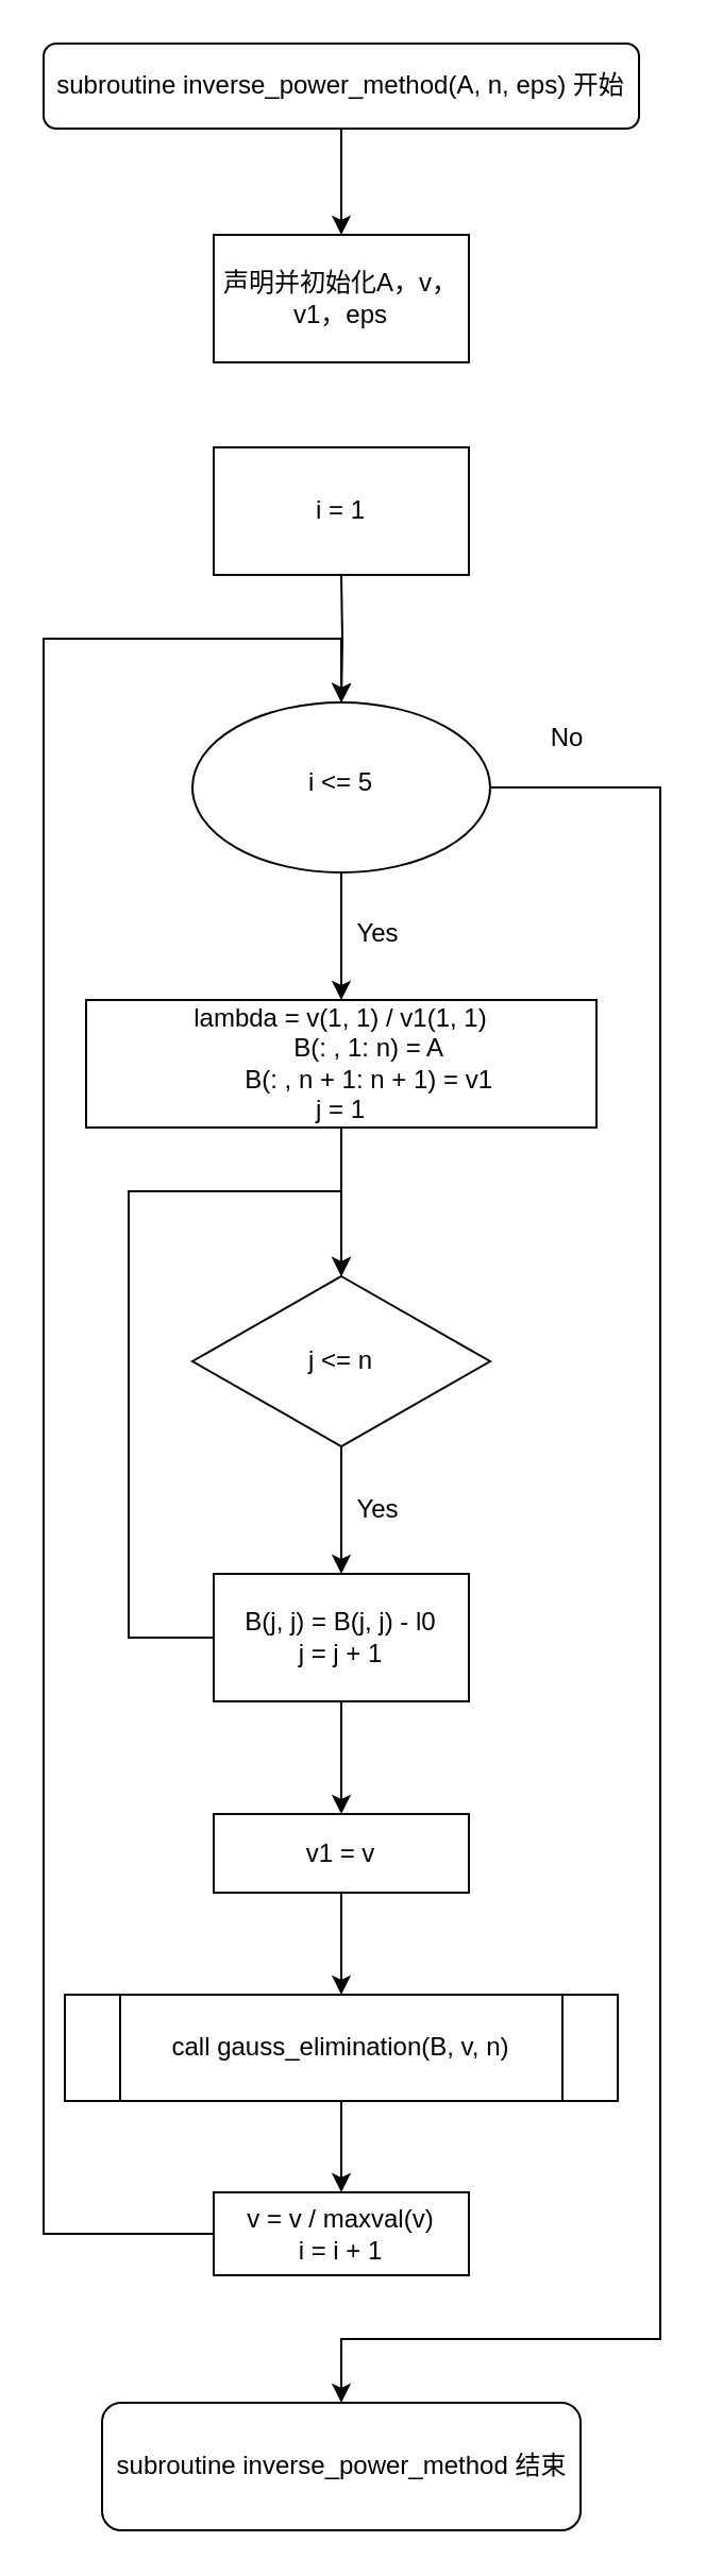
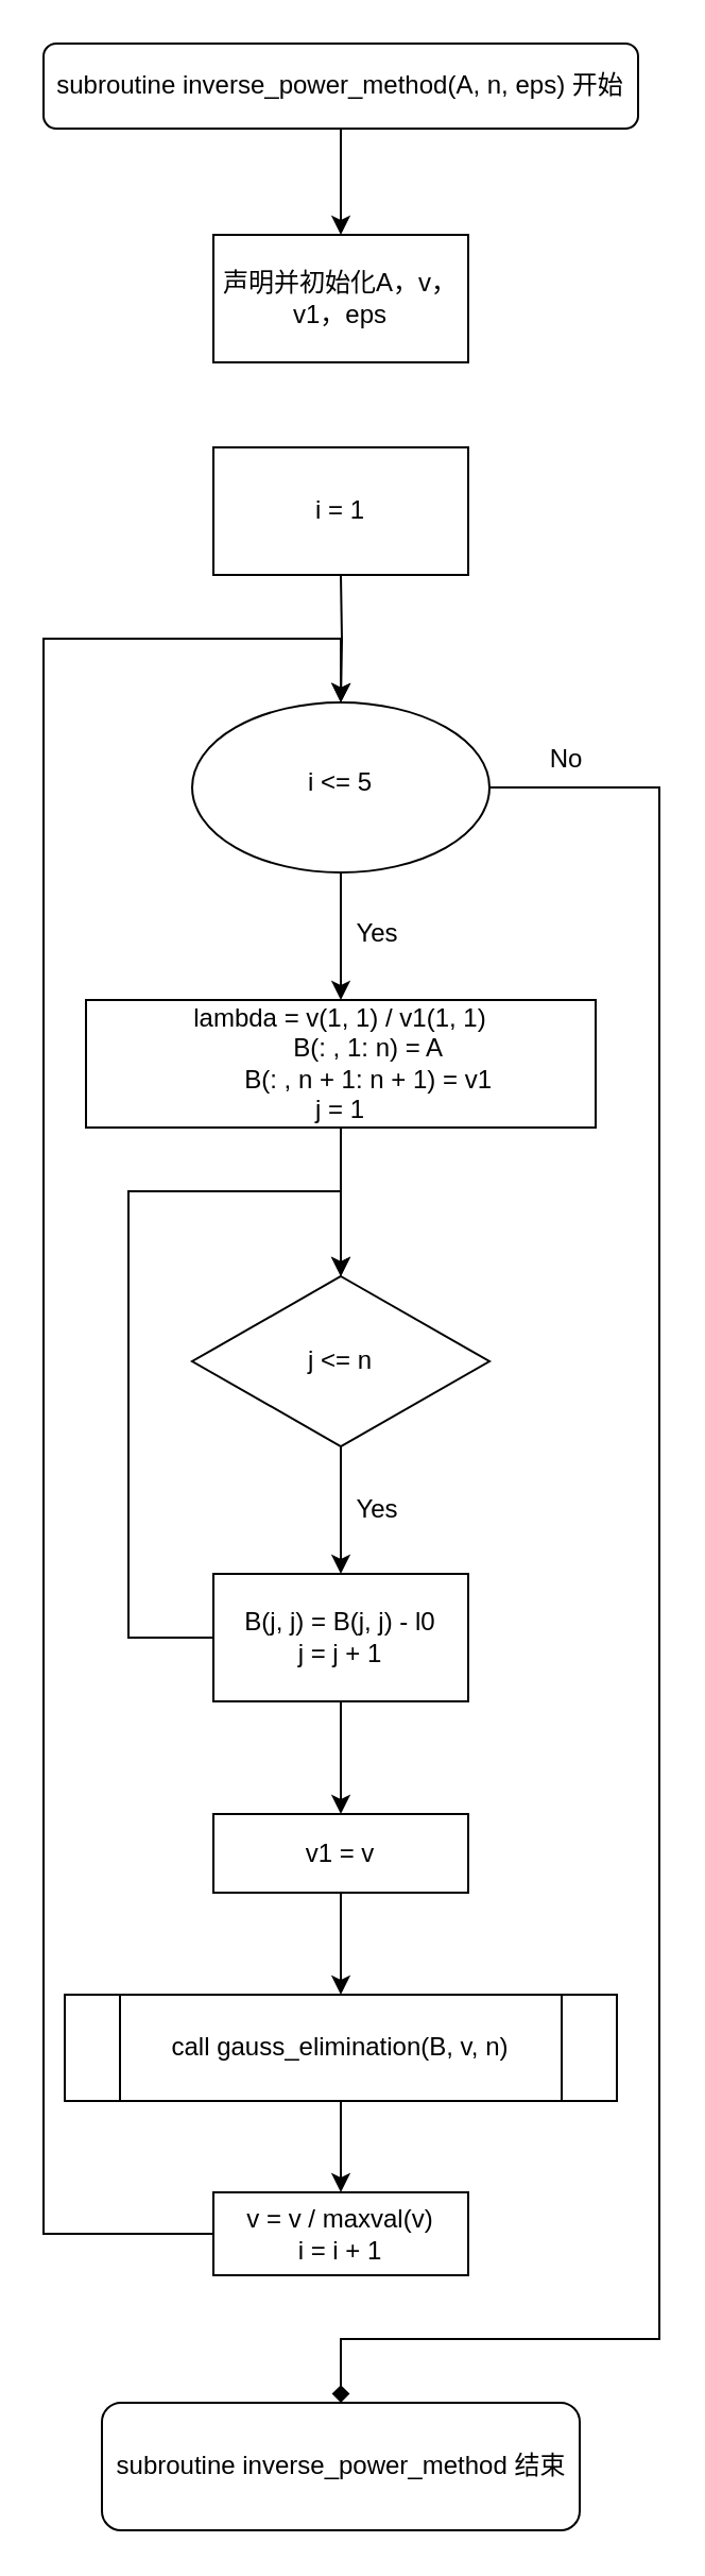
- <mxCell id="9" value="No" style="text;html=1;resizable=0;autosize=1;align=center;verticalAlign=middle;points=[];fillColor=none;strokeColor=none;rounded=0;" parent="1" vertex="1"><mxGeometry x="251" y="337" width="30" height="20" as="geometry" /></mxCell>
+ <mxCell id="9" value="No" style="text;html=1;resizable=0;autosize=1;align=center;verticalAlign=middle;points=[];fillColor=none;strokeColor=none;rounded=0;" parent="1" vertex="1"><mxGeometry x="251" y="347" width="30" height="20" as="geometry" /></mxCell>
- <mxCell id="3" style="edgeStyle=orthogonalEdgeStyle;rounded=0;orthogonalLoop=1;jettySize=auto;html=1;entryX=0.5;entryY=0;entryDx=0;entryDy=0;" edge="1" parent="1" source="4" target="11"><mxGeometry relative="1" as="geometry"><Array as="points"><mxPoint x="310" y="370" /><mxPoint x="310" y="1100" /><mxPoint x="160" y="1100" /></Array></mxGeometry></mxCell>
+ <mxCell id="3" style="edgeStyle=orthogonalEdgeStyle;rounded=0;orthogonalLoop=1;jettySize=auto;html=1;entryX=0.5;entryY=0;entryDx=0;entryDy=0;endArrow=diamond;" edge="1" parent="1" source="4" target="11"><mxGeometry relative="1" as="geometry"><Array as="points"><mxPoint x="310" y="370" /><mxPoint x="310" y="1100" /><mxPoint x="160" y="1100" /></Array></mxGeometry></mxCell>
